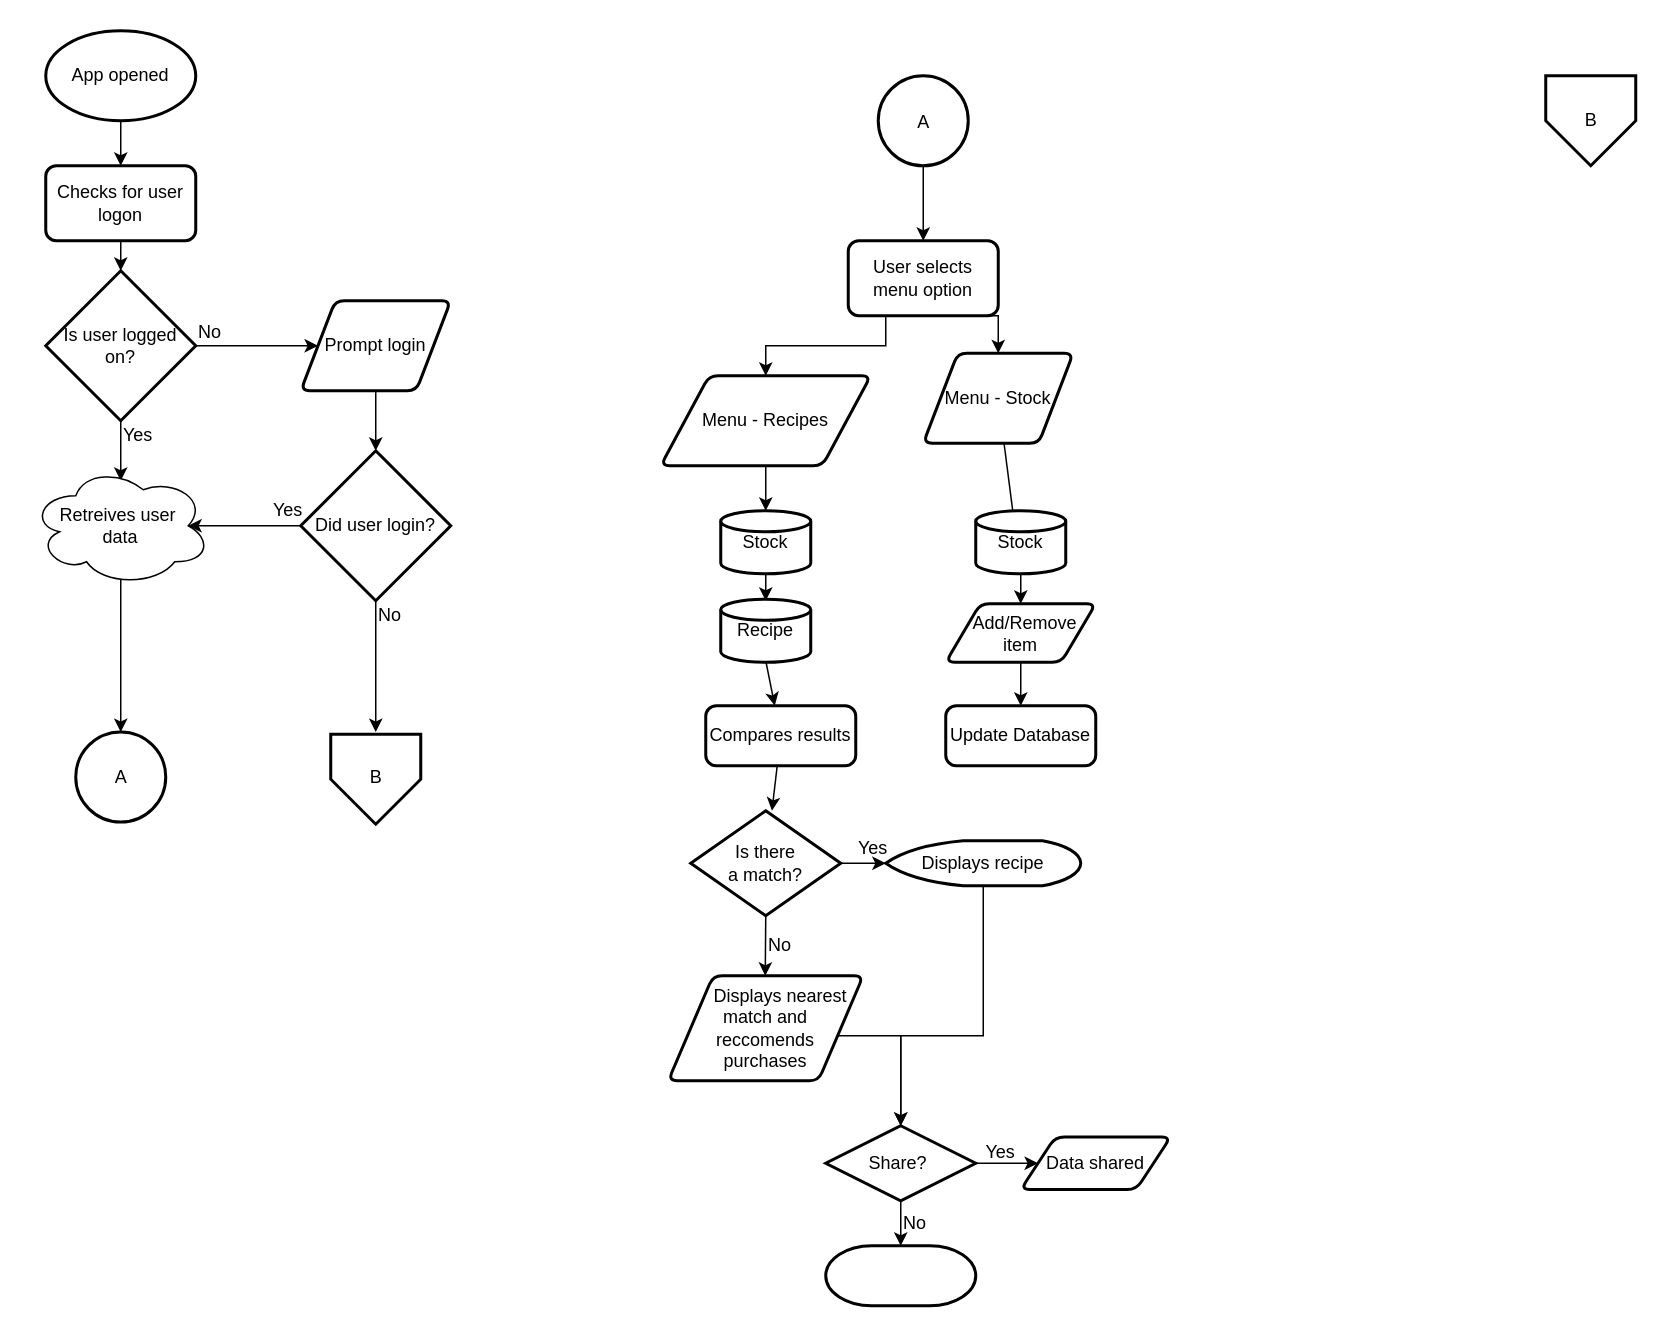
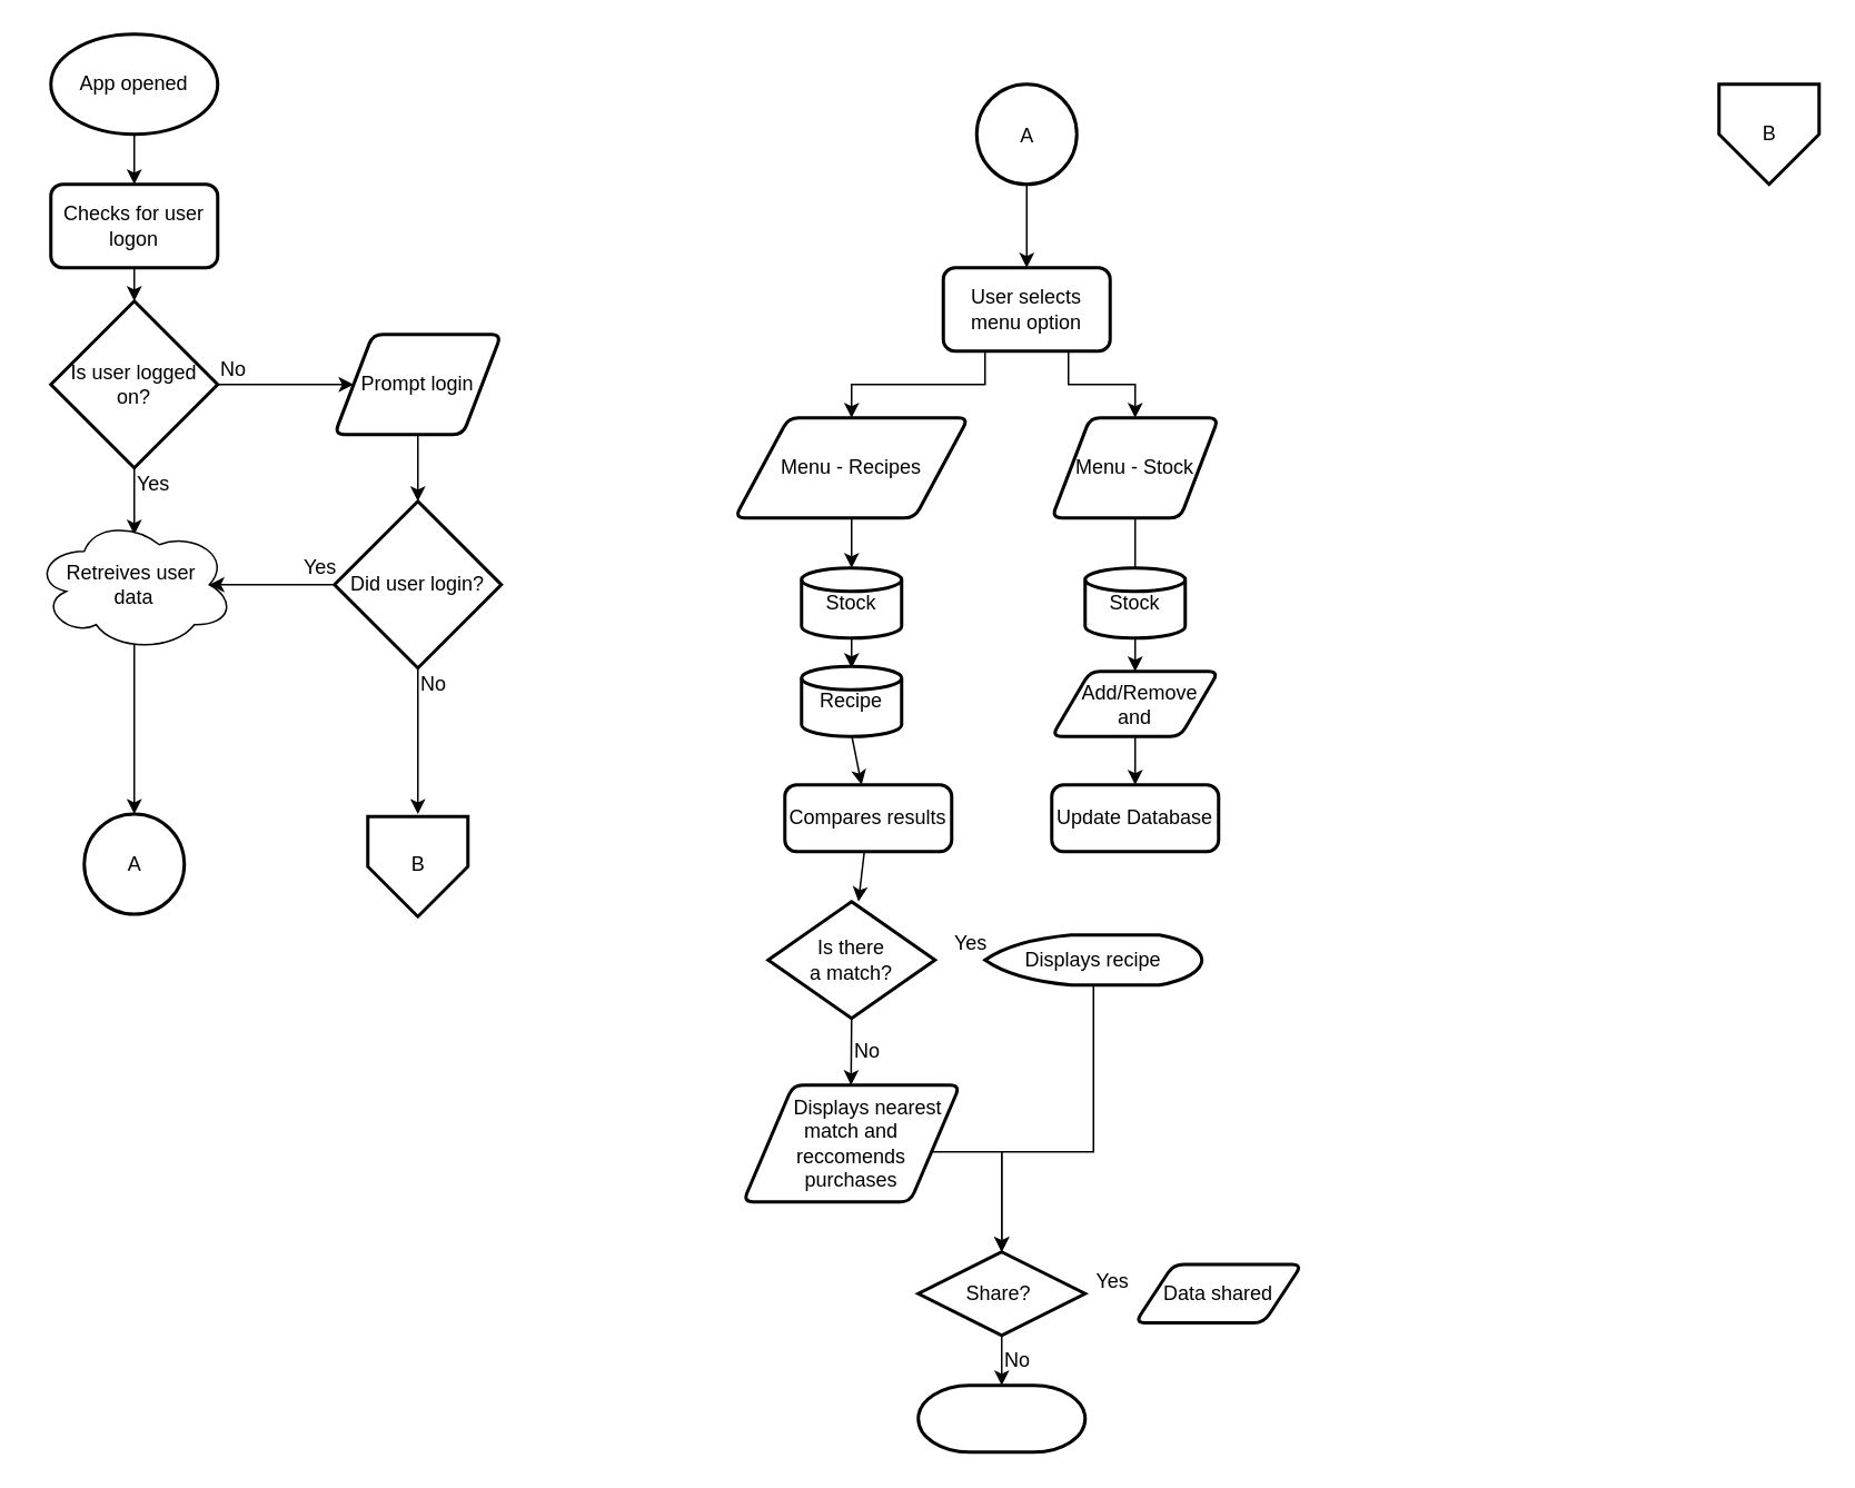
- <mxCell id="22" value="Menu - Stock" style="shape=parallelogram;html=1;strokeWidth=2;perimeter=parallelogramPerimeter;whiteSpace=wrap;rounded=1;arcSize=12;size=0.23;" parent="1" vertex="1"><mxGeometry x="615" y="235" width="100" height="60" as="geometry" /></mxCell>
+ <mxCell id="22" value="Menu - Stock" style="shape=parallelogram;html=1;strokeWidth=2;perimeter=parallelogramPerimeter;whiteSpace=wrap;rounded=1;arcSize=12;size=0.23;" parent="1" vertex="1"><mxGeometry x="630" y="250" width="100" height="60" as="geometry" /></mxCell>
- <mxCell id="39" value="&amp;nbsp; Add/Remove&lt;br&gt;item" style="shape=parallelogram;html=1;strokeWidth=2;perimeter=parallelogramPerimeter;whiteSpace=wrap;rounded=1;arcSize=12;size=0.23;" parent="1" vertex="1"><mxGeometry x="630" y="402" width="100" height="39" as="geometry" /></mxCell>
+ <mxCell id="39" value="&amp;nbsp; Add/Remove&lt;br&gt;and" style="shape=parallelogram;html=1;strokeWidth=2;perimeter=parallelogramPerimeter;whiteSpace=wrap;rounded=1;arcSize=12;size=0.23;" parent="1" vertex="1"><mxGeometry x="630" y="402" width="100" height="39" as="geometry" /></mxCell>
- <mxCell id="29" value="" style="edgeStyle=none;rounded=0;orthogonalLoop=1;jettySize=auto;html=1;" parent="1" source="31" target="28" edge="1"><mxGeometry relative="1" as="geometry" /></mxCell>
- <mxCell id="41" value="" style="edgeStyle=orthogonalEdgeStyle;rounded=0;orthogonalLoop=1;jettySize=auto;html=1;" parent="1" source="43" target="44" edge="1"><mxGeometry relative="1" as="geometry"><mxPoint x="690" y="775" as="targetPoint" /></mxGeometry></mxCell>
